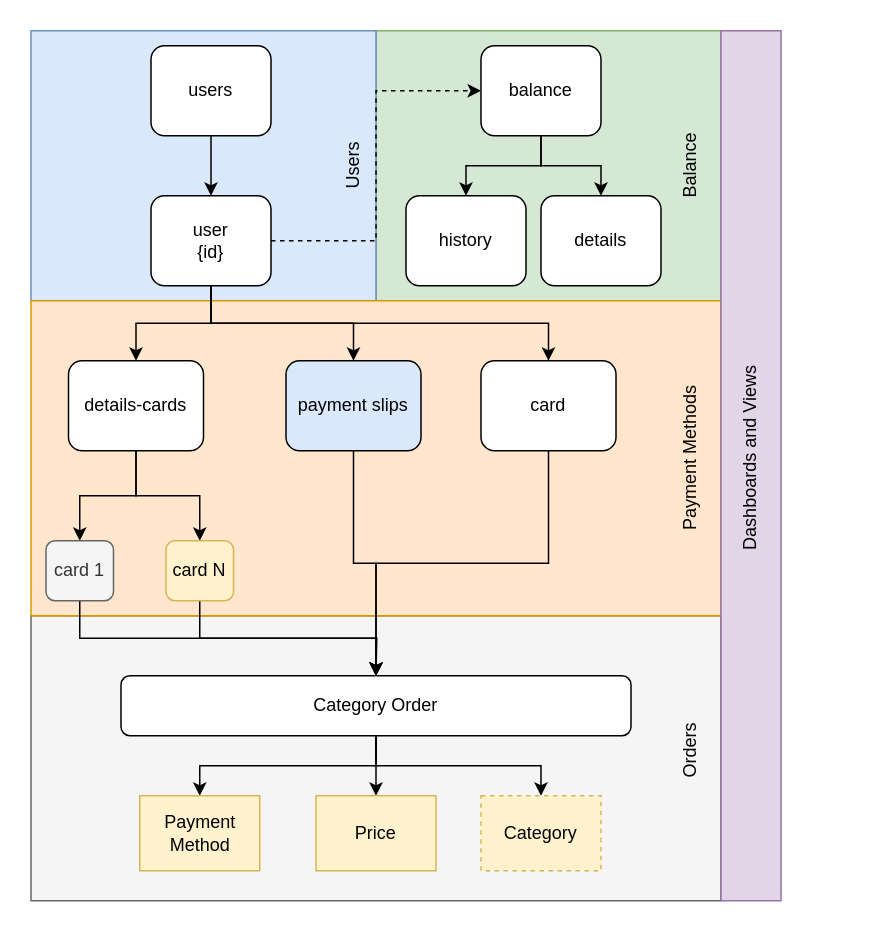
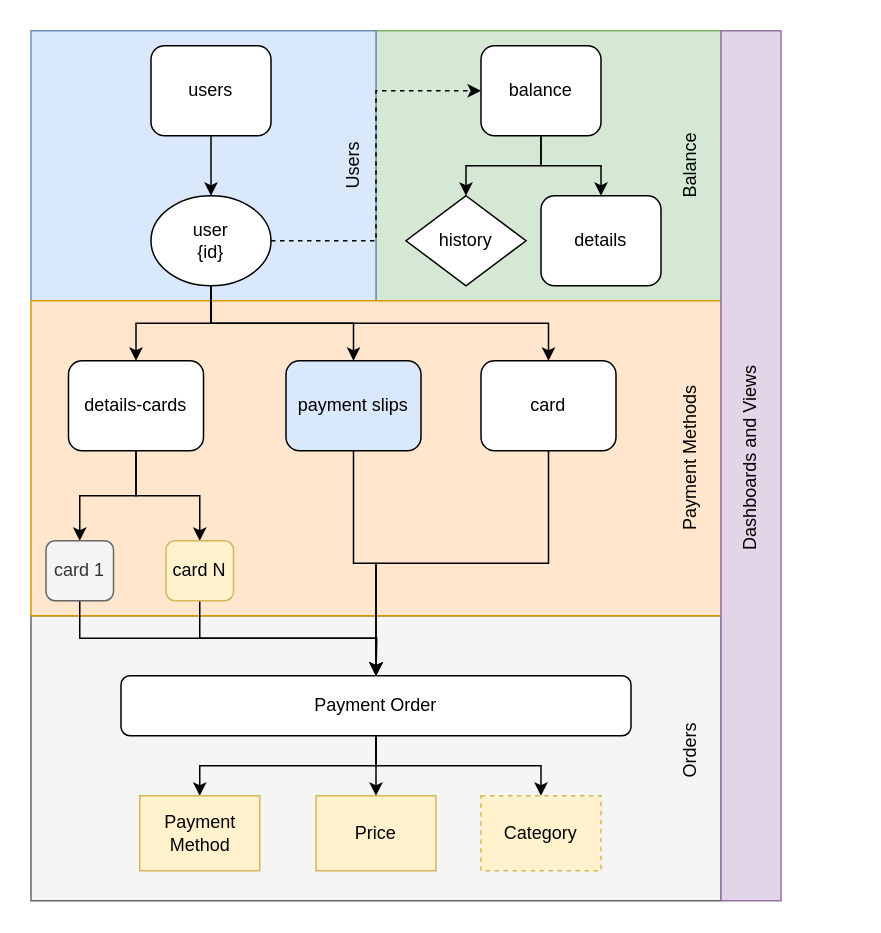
- <mxCell id="10" value="&lt;div&gt;user&lt;/div&gt;&lt;div&gt;{id}&lt;br&gt;&lt;/div&gt;" style="rounded=1;whiteSpace=wrap;html=1;" vertex="1" parent="1"><mxGeometry x="100" y="130" width="80" height="60" as="geometry" /></mxCell>
+ <mxCell id="10" value="&lt;div&gt;user&lt;/div&gt;&lt;div&gt;{id}&lt;br&gt;&lt;/div&gt;" style="ellipse;whiteSpace=wrap;html=1;" vertex="1" parent="1"><mxGeometry x="100" y="130" width="80" height="60" as="geometry" /></mxCell>
- <mxCell id="40" value="history" style="rounded=1;whiteSpace=wrap;html=1;" vertex="1" parent="1"><mxGeometry x="270" y="130" width="80" height="60" as="geometry" /></mxCell>
+ <mxCell id="40" value="history" style="rhombus;whiteSpace=wrap;html=1;" vertex="1" parent="1"><mxGeometry x="270" y="130" width="80" height="60" as="geometry" /></mxCell>
- <mxCell id="29" value="Category Order" style="rounded=1;whiteSpace=wrap;html=1;" vertex="1" parent="1"><mxGeometry x="80" y="450" width="340" height="40" as="geometry" /></mxCell>
+ <mxCell id="29" value="Payment Order" style="rounded=1;whiteSpace=wrap;html=1;" vertex="1" parent="1"><mxGeometry x="80" y="450" width="340" height="40" as="geometry" /></mxCell>
